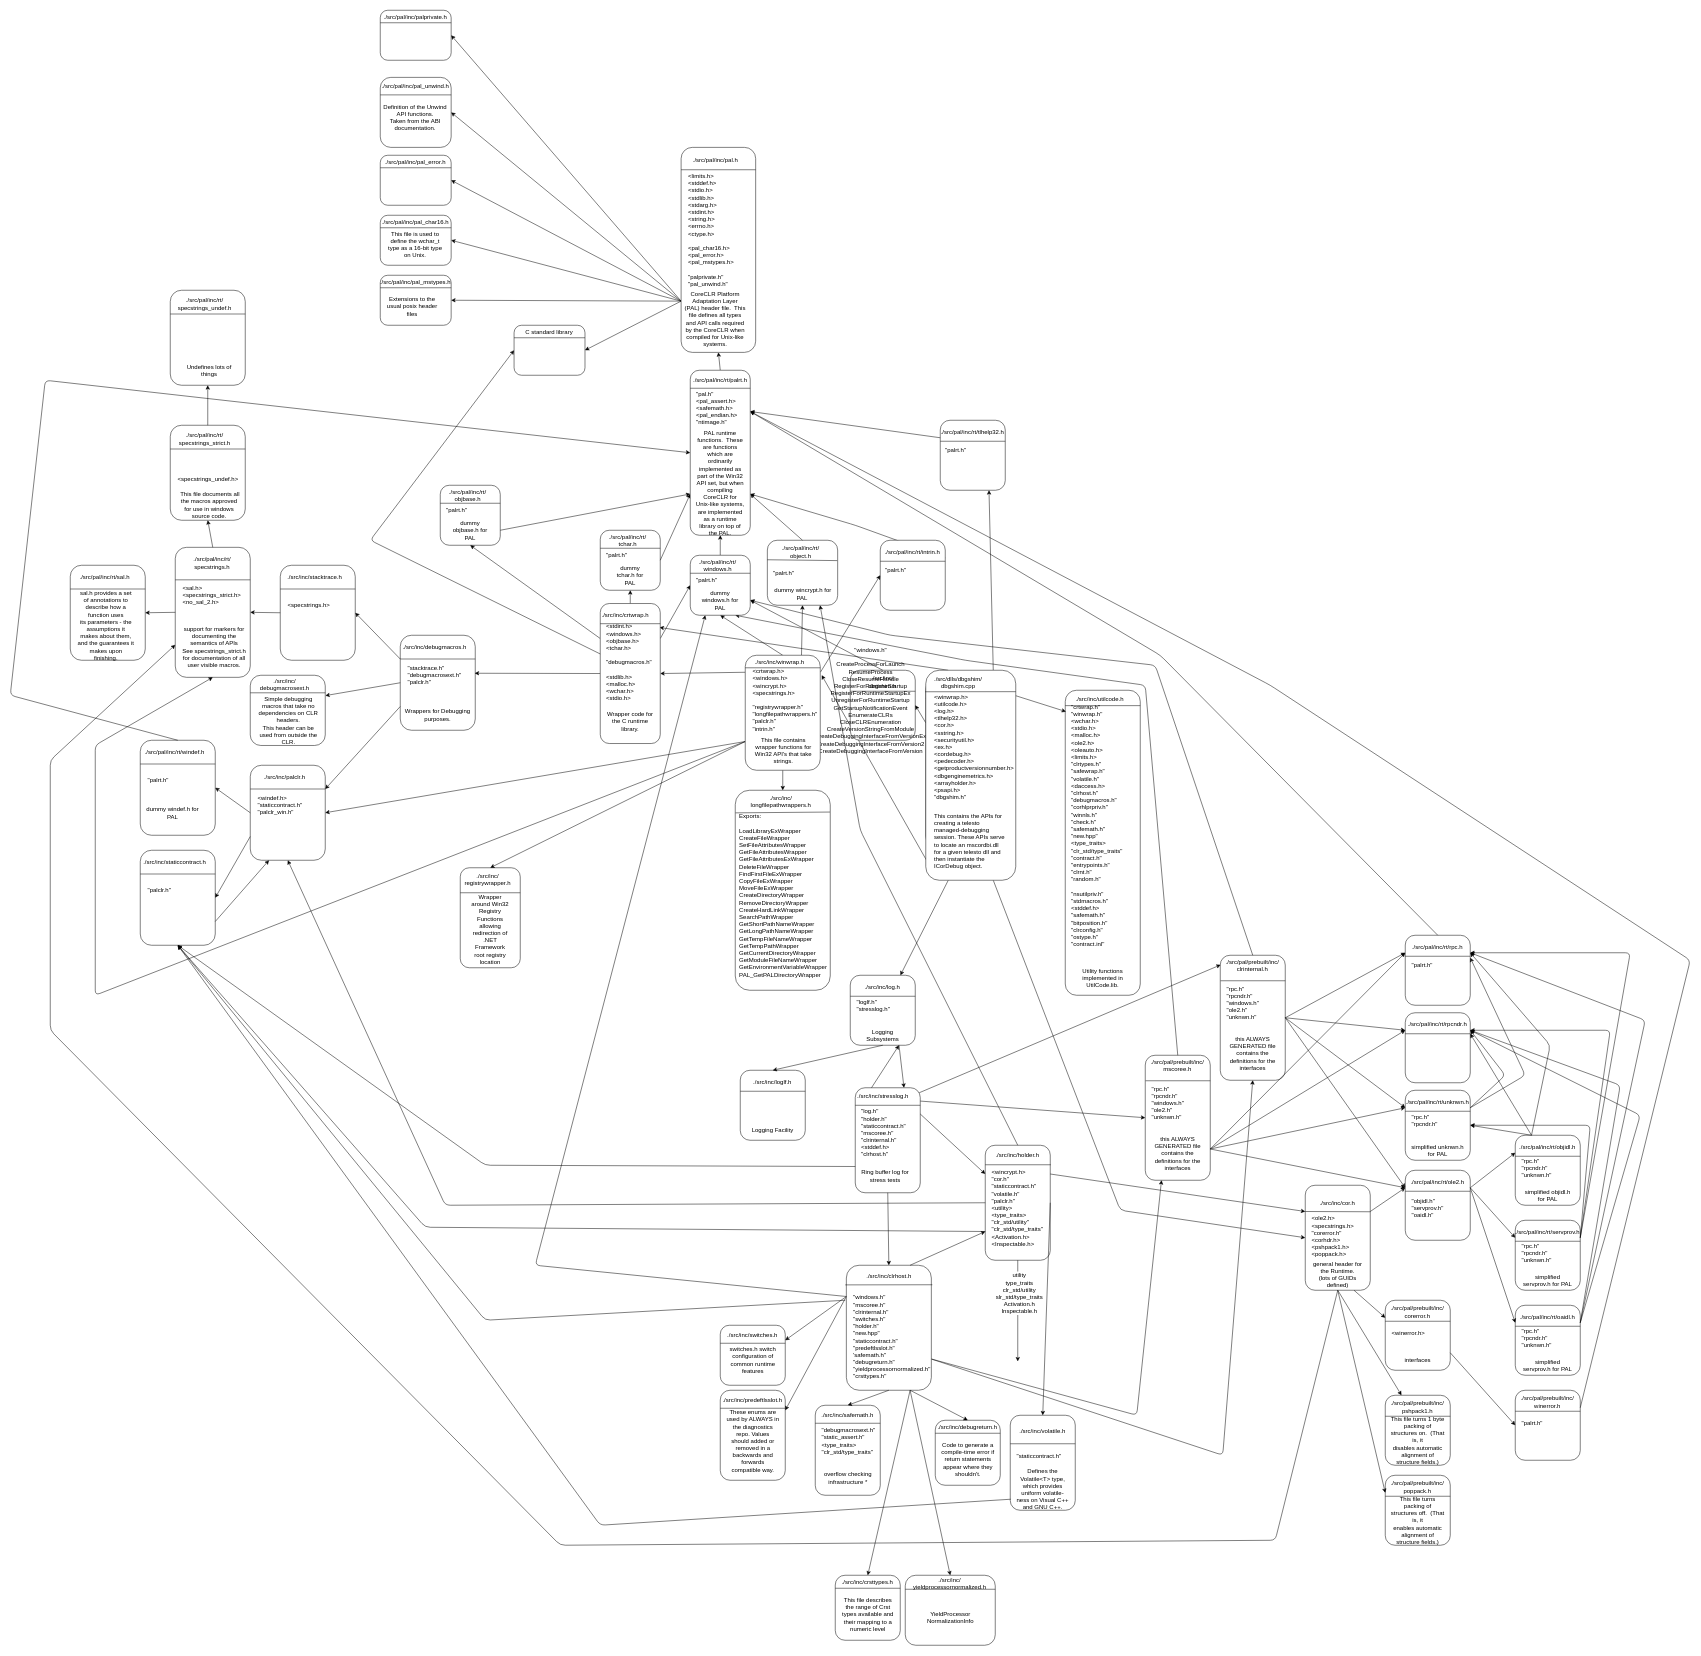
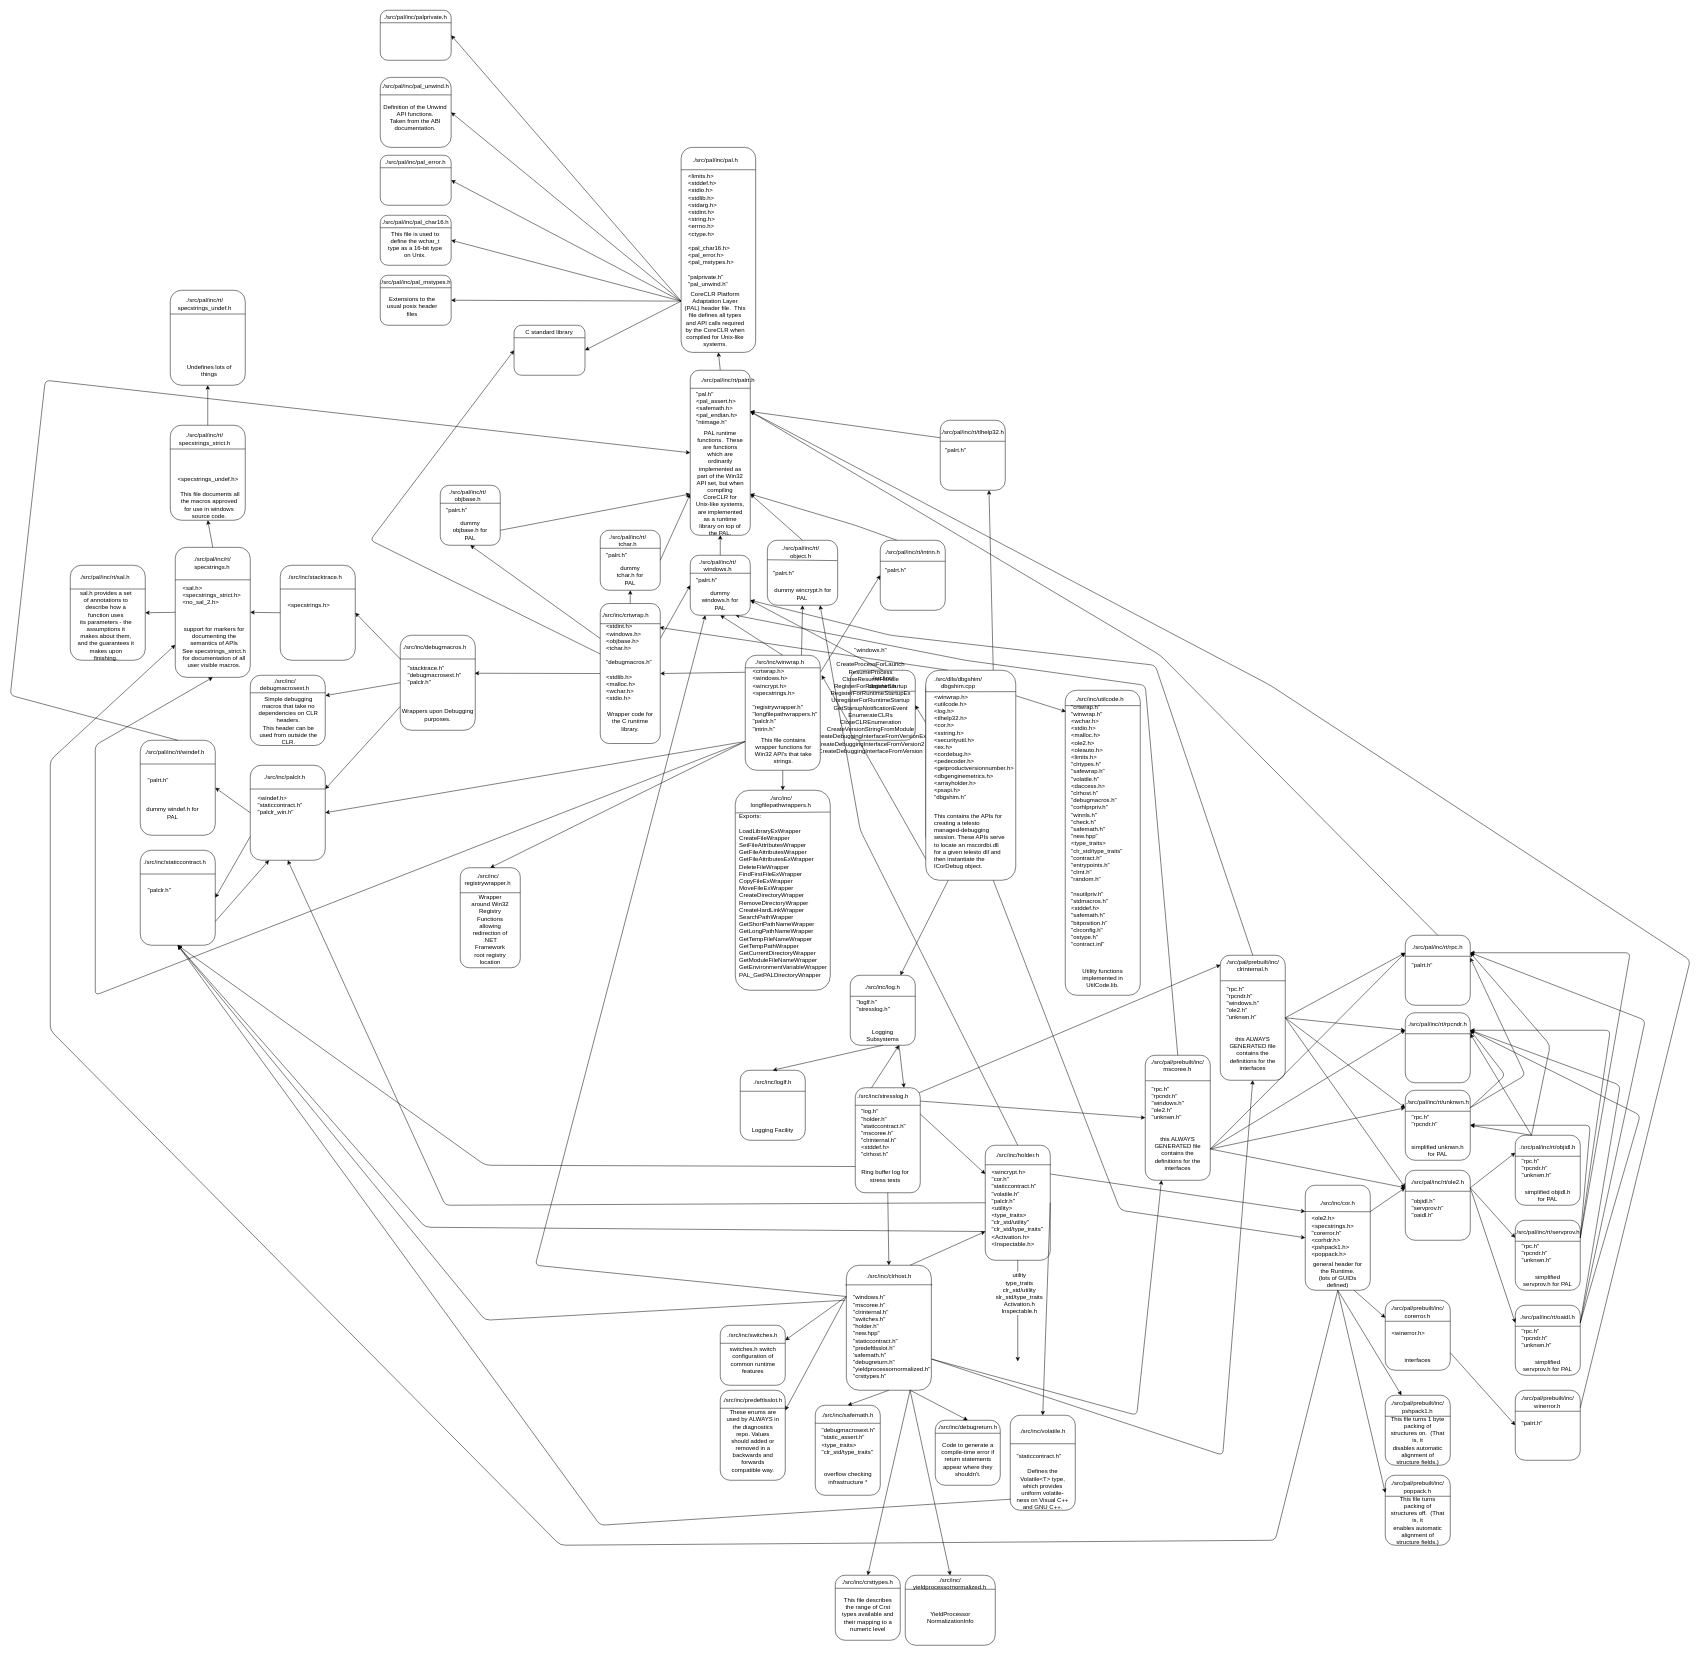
- <mxCell id="466" value="./src/pal/inc/rt/palrt.h" style="text;html=1;strokeColor=none;fillColor=none;align=center;verticalAlign=middle;whiteSpace=wrap;rounded=0;" vertex="1" parent="463"><mxGeometry x="20" y="10" width="80" height="20" as="geometry" /></mxCell>
+ <mxCell id="466" value="./src/pal/inc/rt/palrt.h" style="text;html=1;strokeColor=none;fillColor=none;align=center;verticalAlign=middle;whiteSpace=wrap;rounded=0;" vertex="1" parent="463"><mxGeometry x="35" y="10" width="80" height="20" as="geometry" /></mxCell>
- <mxCell id="75" value="Wrappers for Debugging purposes." style="text;html=1;strokeColor=none;fillColor=none;align=center;verticalAlign=middle;whiteSpace=wrap;rounded=0;" vertex="1" parent="69"><mxGeometry y="140" width="150" height="38.33" as="geometry" /></mxCell>
+ <mxCell id="75" value="Wrappers upon Debugging purposes." style="text;html=1;strokeColor=none;fillColor=none;align=center;verticalAlign=middle;whiteSpace=wrap;rounded=0;" vertex="1" parent="69"><mxGeometry y="140" width="150" height="38.33" as="geometry" /></mxCell>
